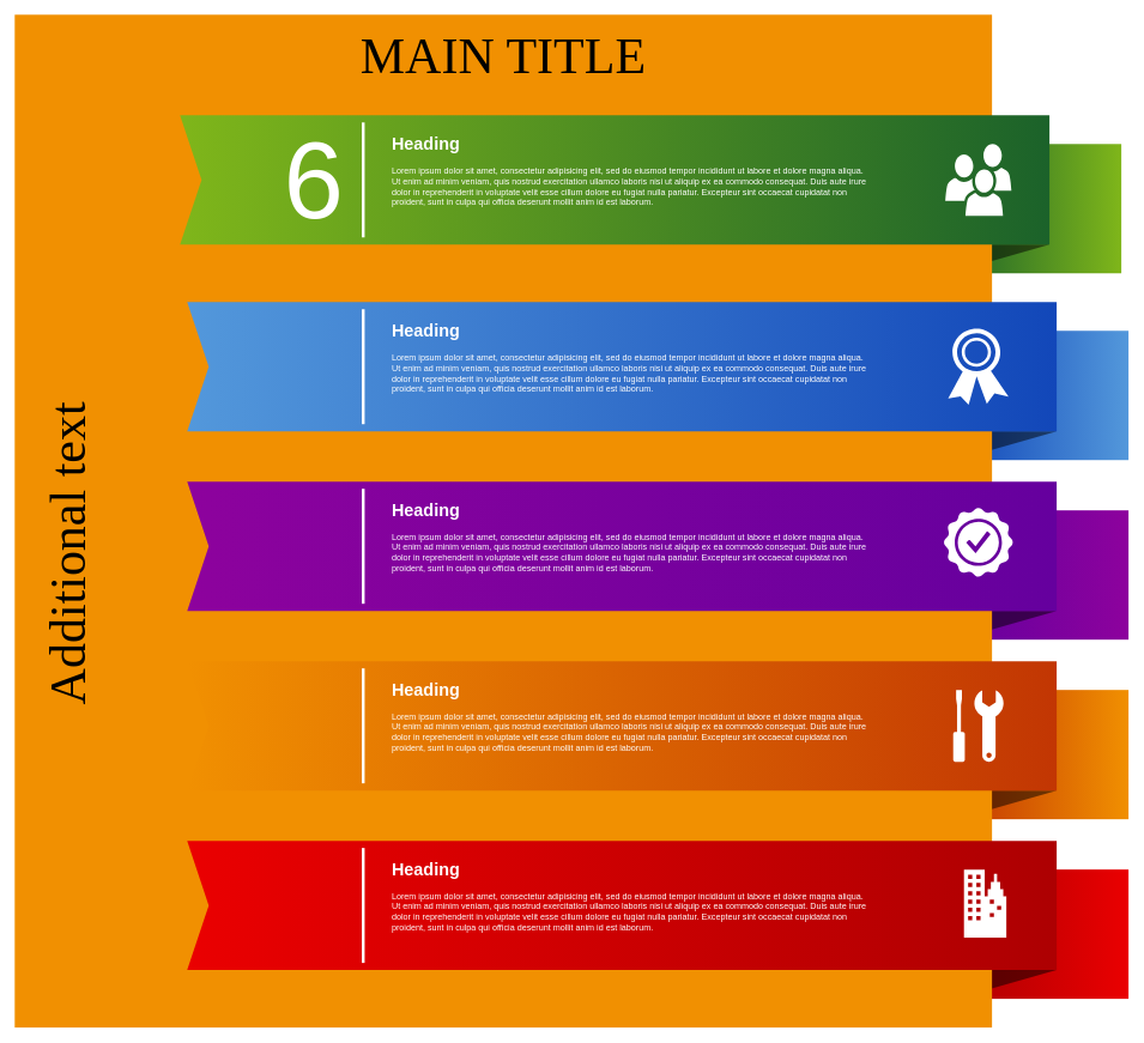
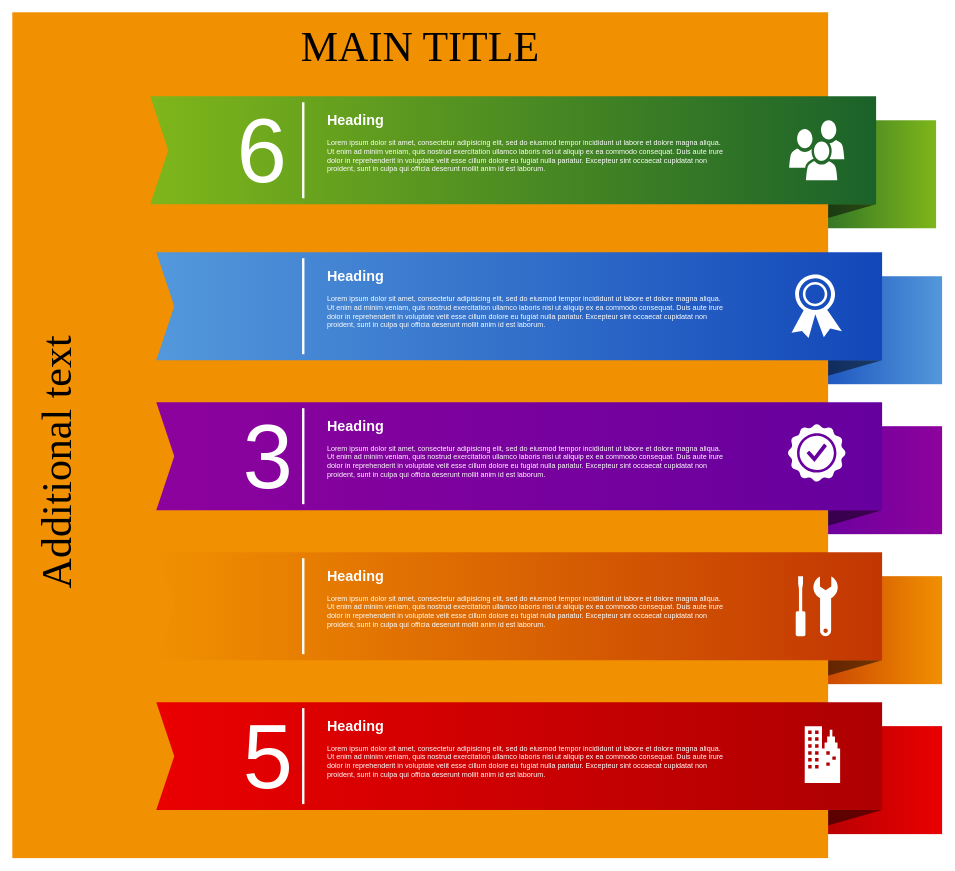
+ <mxCell id="20" value="3" style="text;html=1;strokeColor=none;fillColor=none;align=right;verticalAlign=middle;whiteSpace=wrap;rounded=0;shadow=0;dashed=0;fontFamily=Helvetica;fontSize=150;fontColor=#FFFFFF;" parent="1" vertex="1"><mxGeometry x="290" y="670" width="200" height="180" as="geometry" /></mxCell>
+ <mxCell id="21" value="5" style="text;html=1;strokeColor=none;fillColor=none;align=right;verticalAlign=middle;whiteSpace=wrap;rounded=0;shadow=0;dashed=0;fontFamily=Helvetica;fontSize=150;fontColor=#FFFFFF;" parent="1" vertex="1"><mxGeometry x="290" y="1170" width="200" height="180" as="geometry" /></mxCell>
